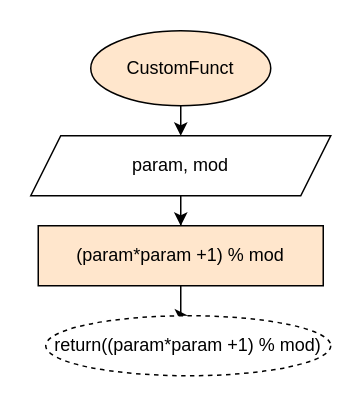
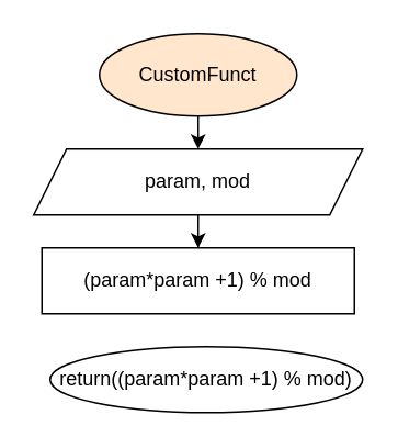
- <mxCell id="7" value="(param*param +1) % mod" style="rounded=0;whiteSpace=wrap;html=1;fillColor=#ffe6cc;" vertex="1" parent="1"><mxGeometry x="25" y="150" width="190" height="40" as="geometry" /></mxCell>
+ <mxCell id="7" value="(param*param +1) % mod" style="rounded=0;whiteSpace=wrap;html=1;" vertex="1" parent="1"><mxGeometry x="25" y="150" width="190" height="40" as="geometry" /></mxCell>
- <mxCell id="6" value="" style="edgeStyle=orthogonalEdgeStyle;rounded=0;orthogonalLoop=1;jettySize=auto;html=1;" edge="1" parent="1" source="7" target="8"><mxGeometry relative="1" as="geometry" /></mxCell>
- <mxCell id="8" value="return((param*param +1) % mod)" style="ellipse;whiteSpace=wrap;html=1;dashed=1;" vertex="1" parent="1"><mxGeometry x="30" y="210" width="190" height="40" as="geometry" /></mxCell>
+ <mxCell id="8" value="return((param*param +1) % mod)" style="ellipse;whiteSpace=wrap;html=1;" vertex="1" parent="1"><mxGeometry x="30" y="210" width="190" height="40" as="geometry" /></mxCell>
